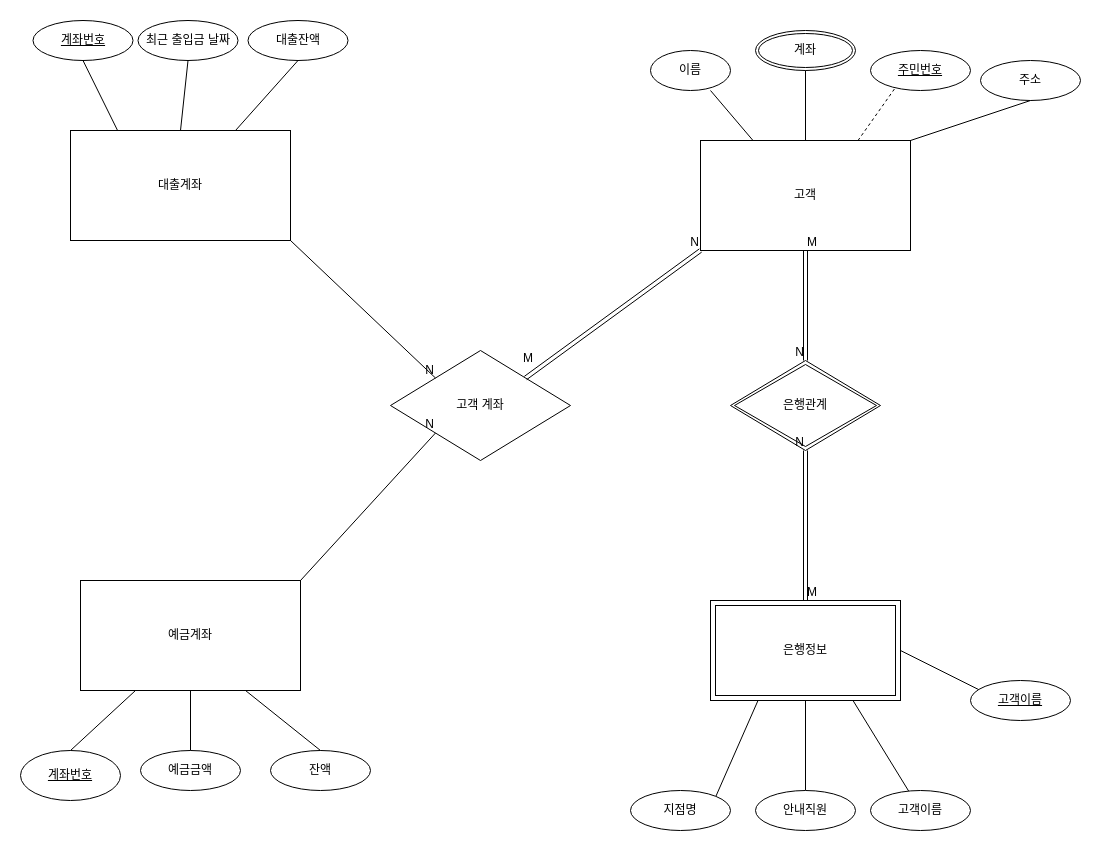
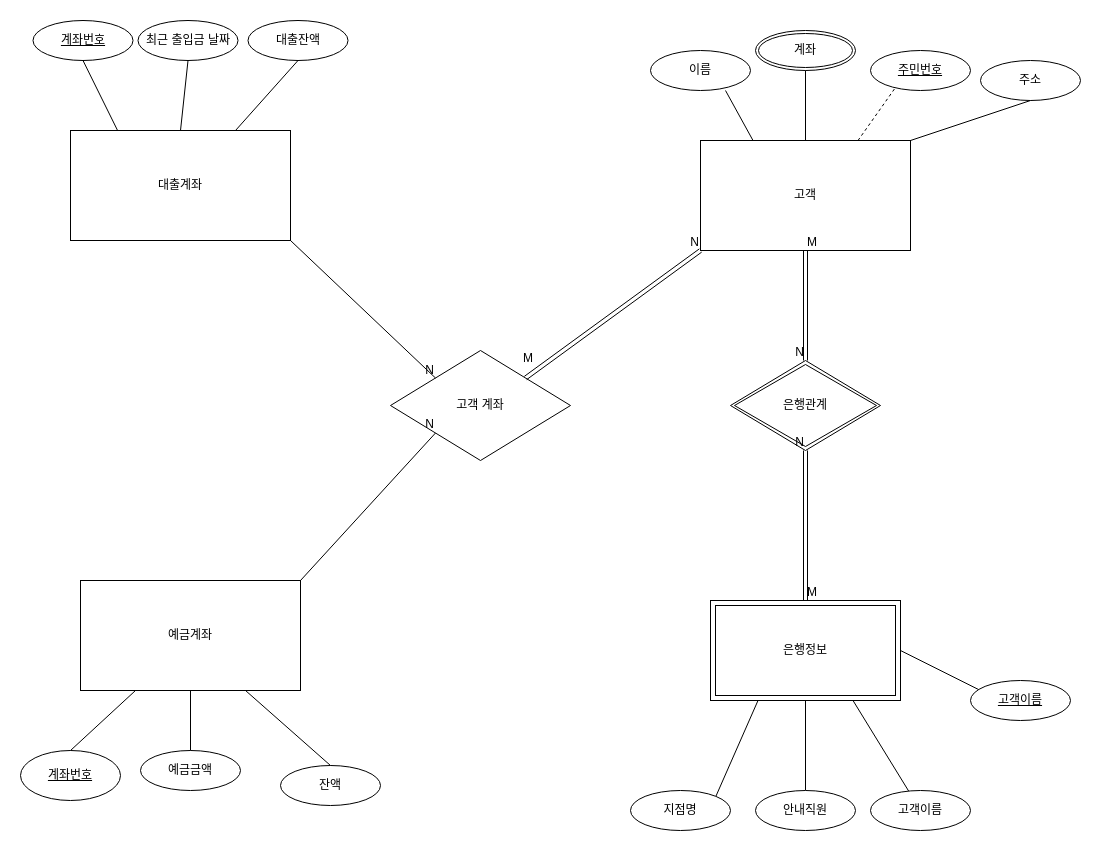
- <mxCell id="28" value="이름" style="ellipse;whiteSpace=wrap;html=1;align=center;" parent="1" vertex="1"><mxGeometry x="650" y="50" width="80" height="40" as="geometry" /></mxCell>
+ <mxCell id="28" value="이름" style="ellipse;whiteSpace=wrap;html=1;align=center;" parent="1" vertex="1"><mxGeometry x="650" y="50" width="100" height="40" as="geometry" /></mxCell>
- <mxCell id="35" value="잔액" style="ellipse;whiteSpace=wrap;html=1;align=center;" parent="1" vertex="1"><mxGeometry x="270" y="750" width="100" height="40" as="geometry" /></mxCell>
+ <mxCell id="35" value="잔액" style="ellipse;whiteSpace=wrap;html=1;align=center;" parent="1" vertex="1"><mxGeometry x="280" y="765" width="100" height="40" as="geometry" /></mxCell>
